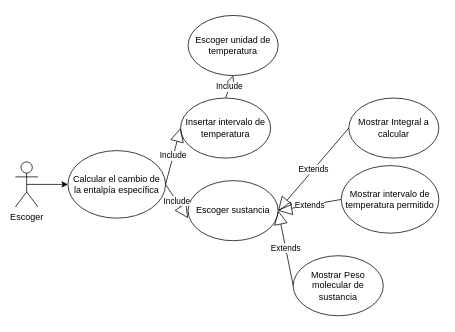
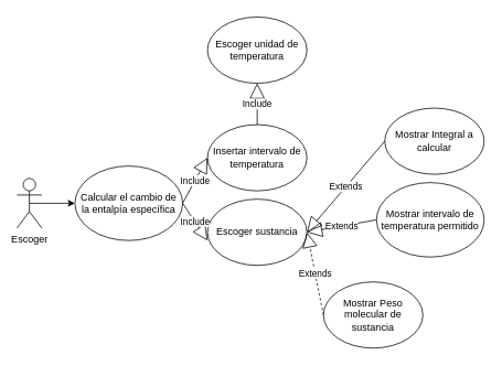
- <mxCell id="2" value="Insertar intervalo de temperatura" style="ellipse;whiteSpace=wrap;html=1;" vertex="1" parent="1"><mxGeometry x="240" y="130" width="120" height="80" as="geometry" /></mxCell>
+ <mxCell id="2" value="Insertar intervalo de temperatura" style="ellipse;whiteSpace=wrap;html=1;" vertex="1" parent="1"><mxGeometry x="250" y="150" width="120" height="80" as="geometry" /></mxCell>
- <mxCell id="10" value="Extends" style="endArrow=block;endSize=16;endFill=0;html=1;rounded=0;entryX=1;entryY=0.5;entryDx=0;entryDy=0;exitX=0;exitY=0.5;exitDx=0;exitDy=0;" edge="1" parent="1" source="11" target="5"><mxGeometry width="160" relative="1" as="geometry"><mxPoint x="462" y="280" as="sourcePoint" /><mxPoint x="410" y="270" as="targetPoint" /></mxGeometry></mxCell>
+ <mxCell id="10" value="Extends" style="endArrow=block;endSize=16;endFill=0;html=1;rounded=0;entryX=1;entryY=0.5;entryDx=0;entryDy=0;exitX=0;exitY=0.5;exitDx=0;exitDy=0;dashed=1;" edge="1" parent="1" source="11" target="5"><mxGeometry width="160" relative="1" as="geometry"><mxPoint x="462" y="280" as="sourcePoint" /><mxPoint x="410" y="270" as="targetPoint" /></mxGeometry></mxCell>
